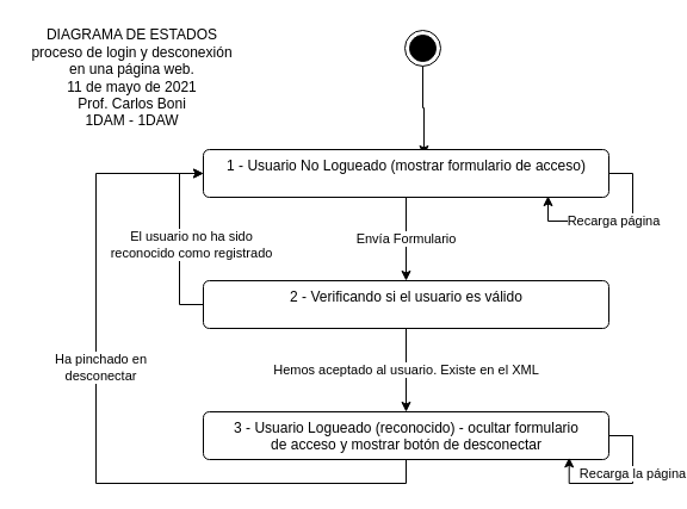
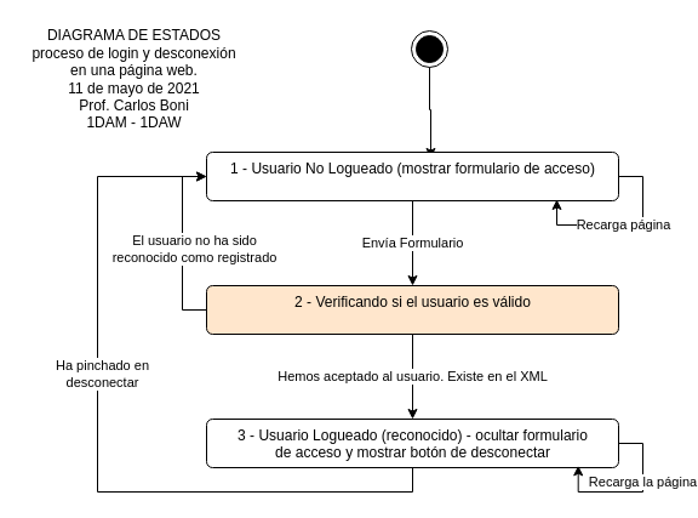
- <mxCell id="9" value="2 - Verificando si el usuario es válido" style="html=1;align=center;verticalAlign=top;rounded=1;absoluteArcSize=1;arcSize=10;dashed=0;" vertex="1" parent="1"><mxGeometry x="170" y="235" width="340" height="40" as="geometry" /></mxCell>
+ <mxCell id="9" value="2 - Verificando si el usuario es válido" style="html=1;align=center;verticalAlign=top;rounded=1;absoluteArcSize=1;arcSize=10;dashed=0;fillColor=#ffe6cc;" vertex="1" parent="1"><mxGeometry x="170" y="235" width="340" height="40" as="geometry" /></mxCell>
